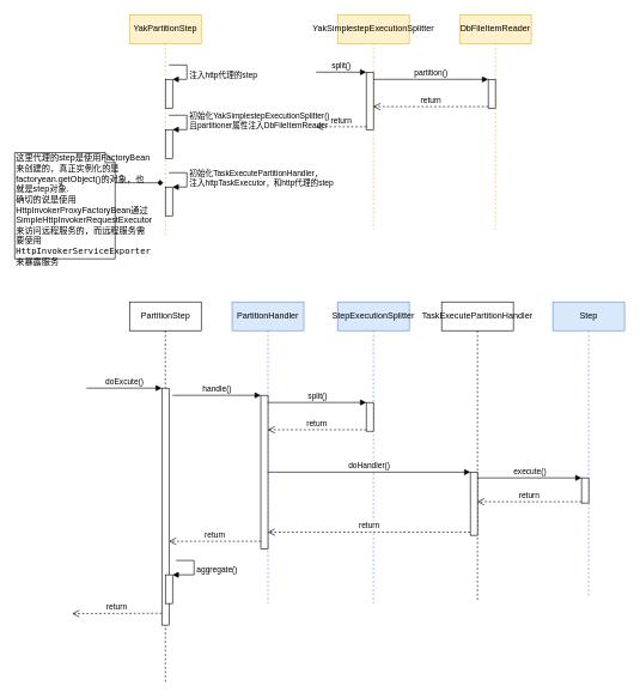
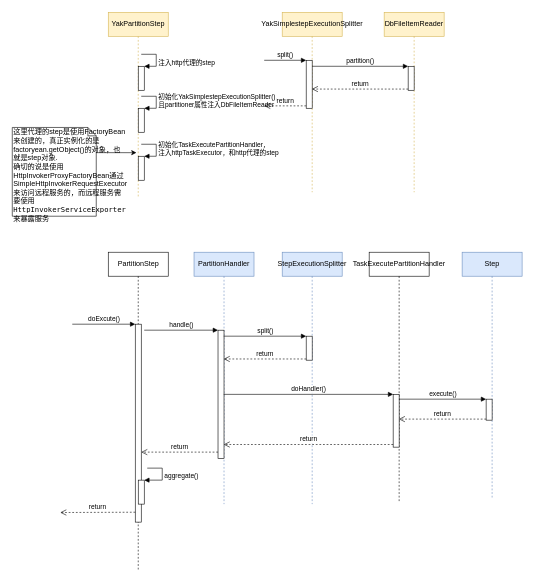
- <mxCell id="39" style="edgeStyle=orthogonalEdgeStyle;rounded=0;orthogonalLoop=1;jettySize=auto;html=1;exitX=0;exitY=0;exitDx=100;exitDy=42;exitPerimeter=0;entryX=0.47;entryY=0.755;entryDx=0;entryDy=0;entryPerimeter=0;endArrow=diamond;" parent="1" source="40" target="22" edge="1"><mxGeometry relative="1" as="geometry"><mxPoint x="270" y="280" as="targetPoint" /></mxGeometry></mxCell>
+ <mxCell id="39" style="edgeStyle=orthogonalEdgeStyle;rounded=0;orthogonalLoop=1;jettySize=auto;html=1;exitX=0;exitY=0;exitDx=100;exitDy=42;exitPerimeter=0;entryX=0.47;entryY=0.755;entryDx=0;entryDy=0;entryPerimeter=0;" parent="1" source="40" target="22" edge="1"><mxGeometry relative="1" as="geometry"><mxPoint x="270" y="280" as="targetPoint" /></mxGeometry></mxCell>
